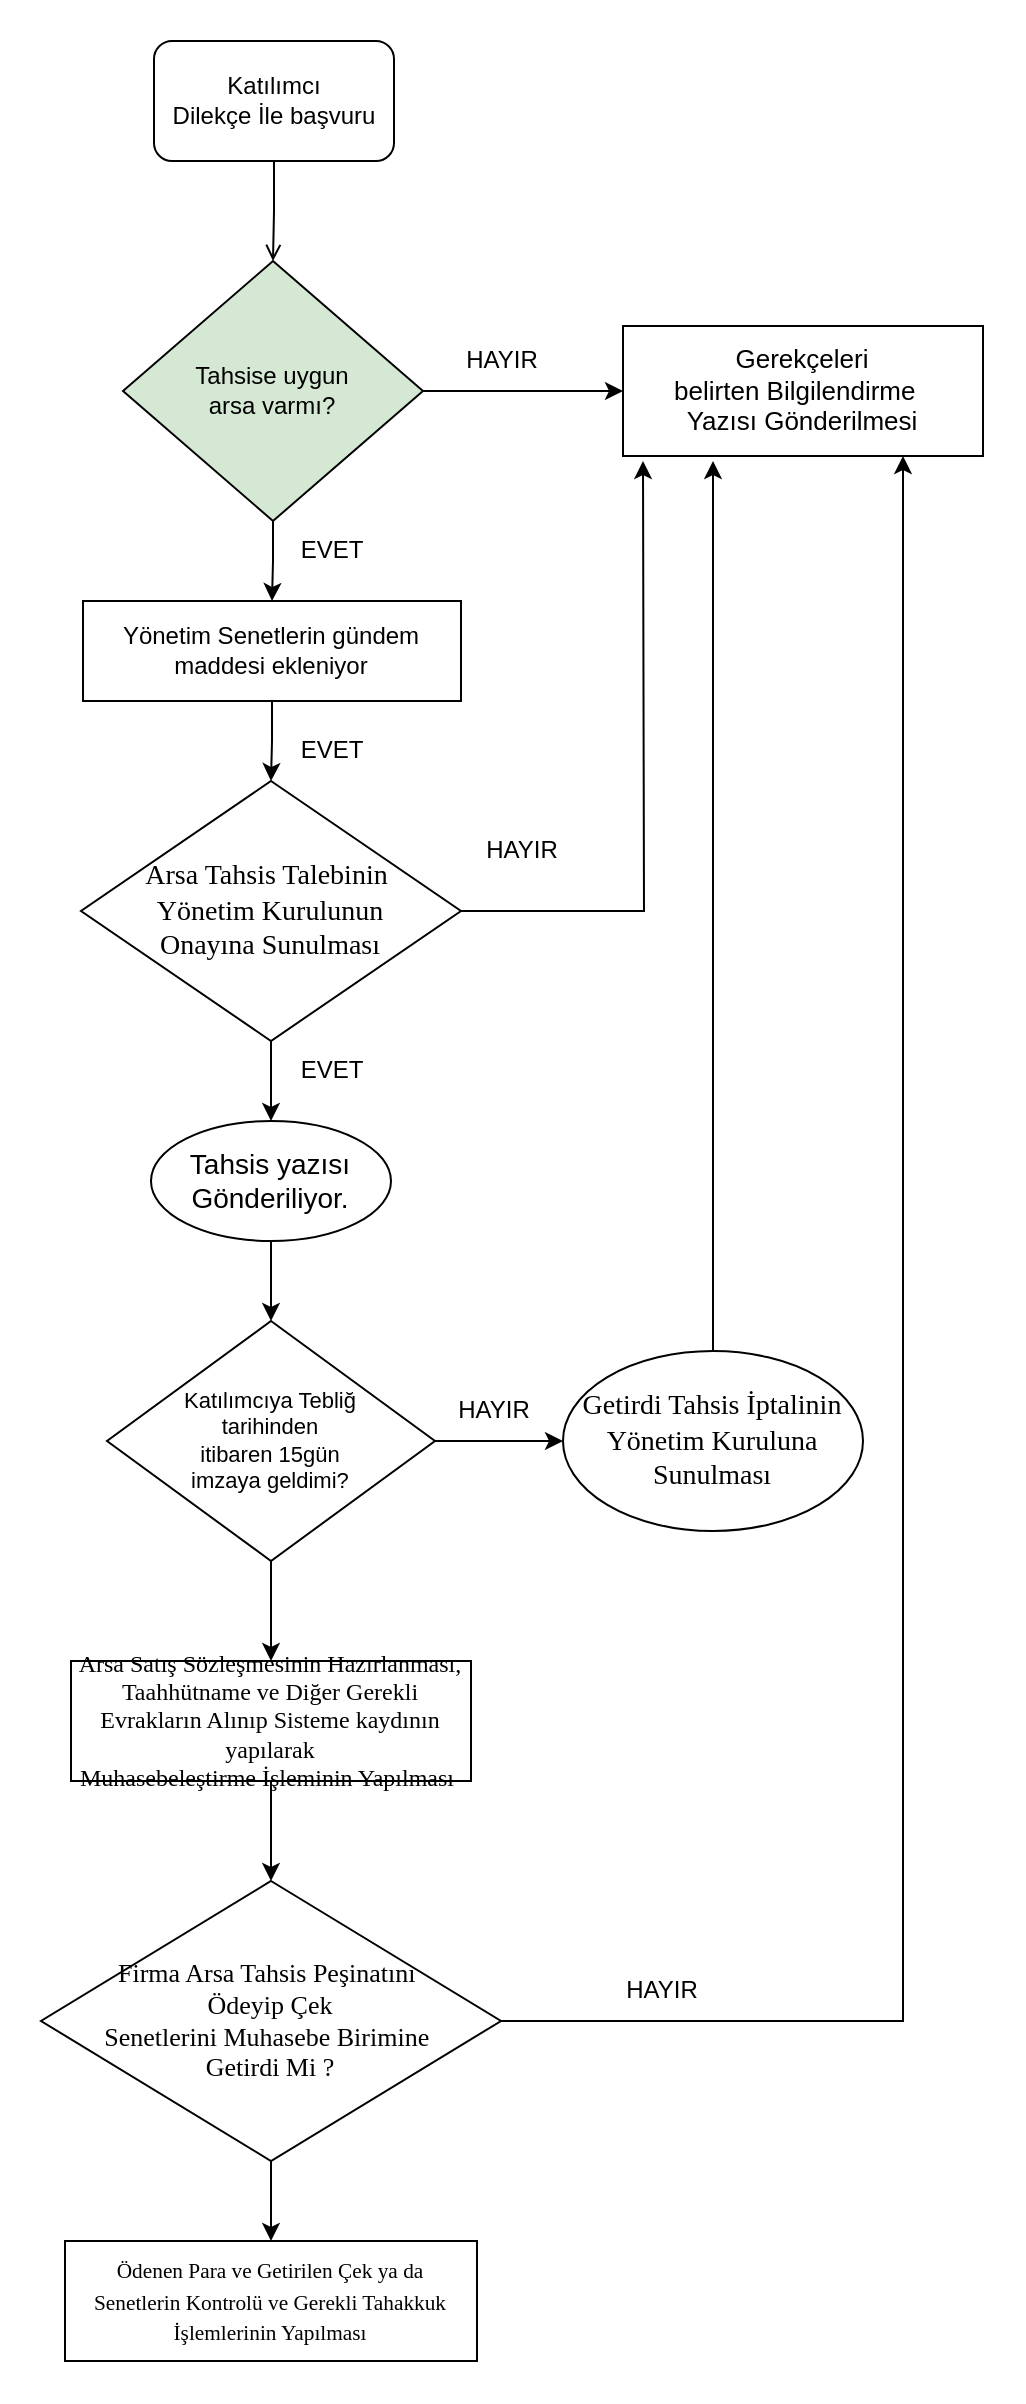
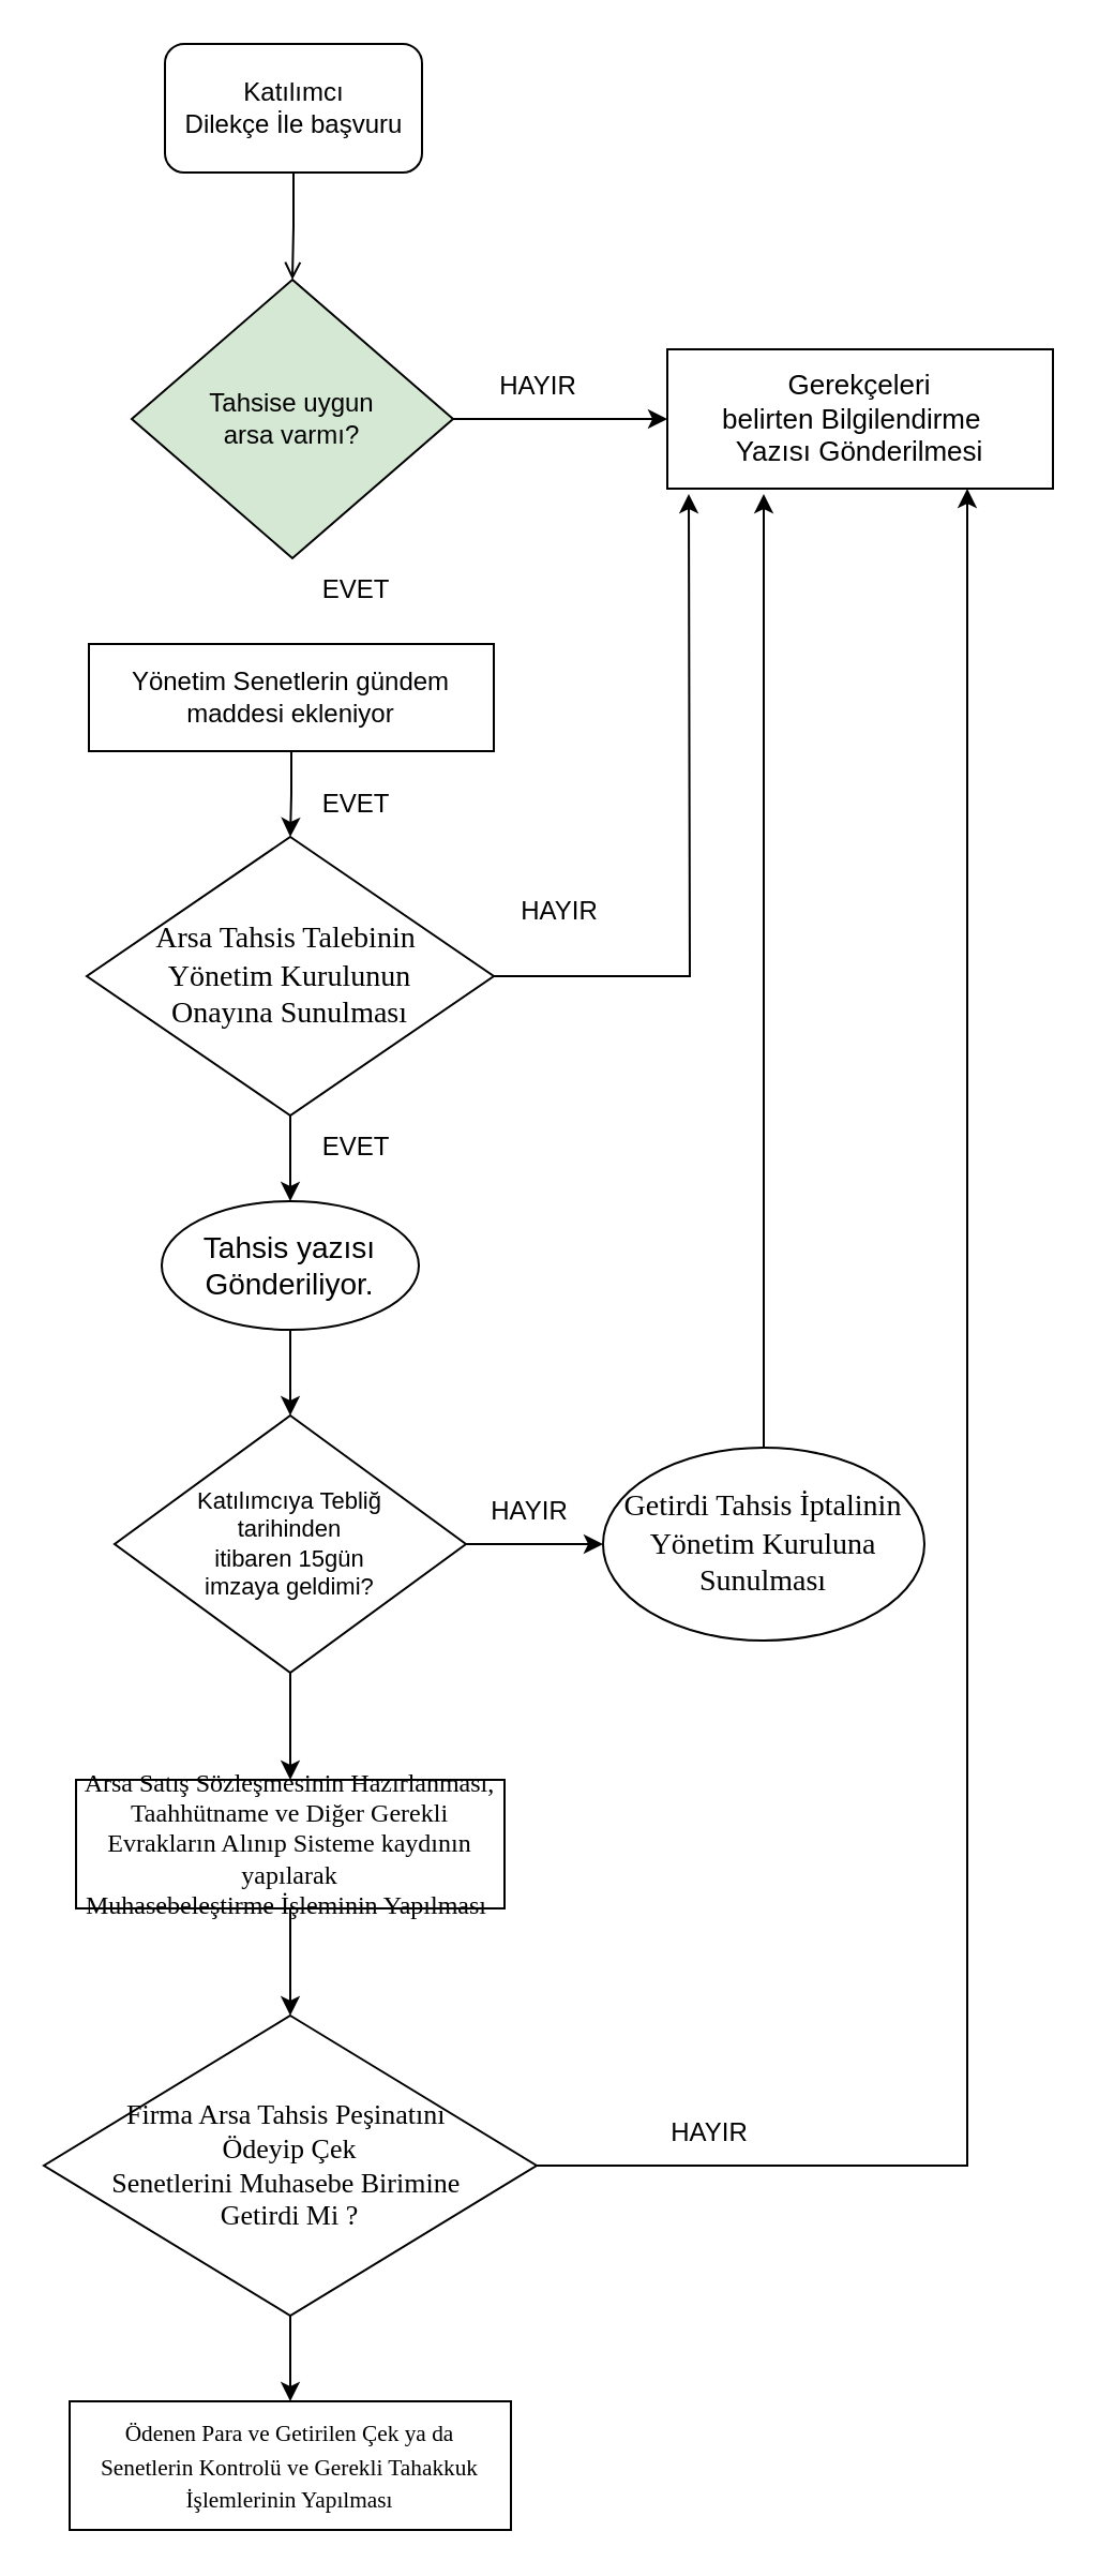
- <mxCell id="5" value="" style="edgeStyle=orthogonalEdgeStyle;rounded=0;orthogonalLoop=1;jettySize=auto;html=1;" parent="1" source="6" target="9" edge="1"><mxGeometry relative="1" as="geometry" /></mxCell>
